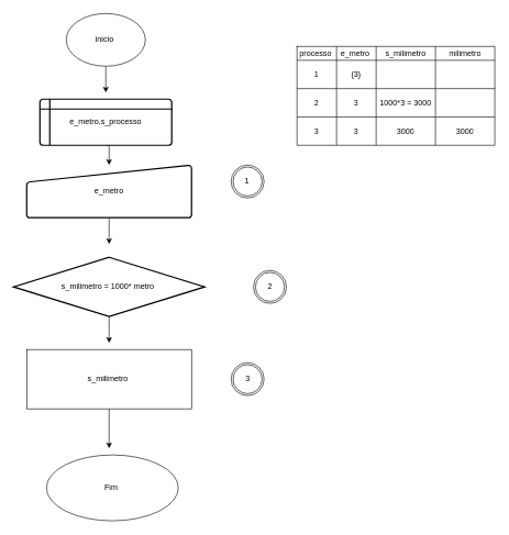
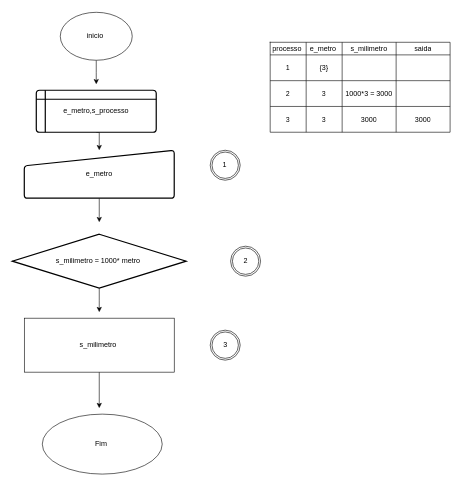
- <mxCell id="17" value="milimetro" style="shape=partialRectangle;html=1;whiteSpace=wrap;connectable=0;overflow=hidden;fillColor=none;top=0;left=0;bottom=0;right=0;" parent="13" vertex="1"><mxGeometry x="210" width="90" height="21" as="geometry" /></mxCell>
+ <mxCell id="17" value="saida" style="shape=partialRectangle;html=1;whiteSpace=wrap;connectable=0;overflow=hidden;fillColor=none;top=0;left=0;bottom=0;right=0;" parent="13" vertex="1"><mxGeometry x="210" width="90" height="21" as="geometry" /></mxCell>
